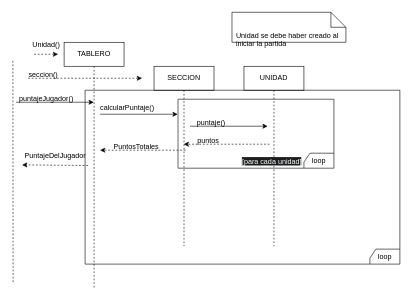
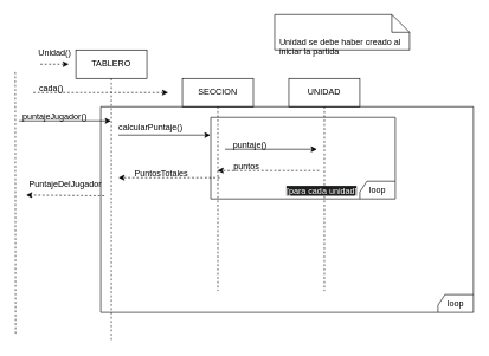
- <mxCell id="9" value="seccion()" style="text;html=1;align=center;verticalAlign=middle;resizable=0;points=[];autosize=1;strokeColor=none;fillColor=none;" vertex="1" parent="1"><mxGeometry x="36" y="110" width="70" height="30" as="geometry" /></mxCell>
+ <mxCell id="9" value="cada()" style="text;html=1;align=center;verticalAlign=middle;resizable=0;points=[];autosize=1;strokeColor=none;fillColor=none;" vertex="1" parent="1"><mxGeometry x="36" y="110" width="70" height="30" as="geometry" /></mxCell>
